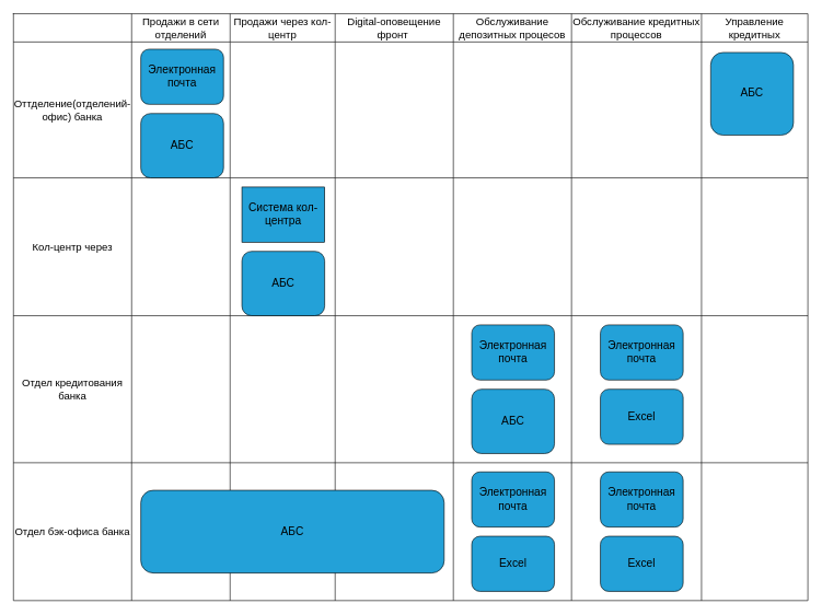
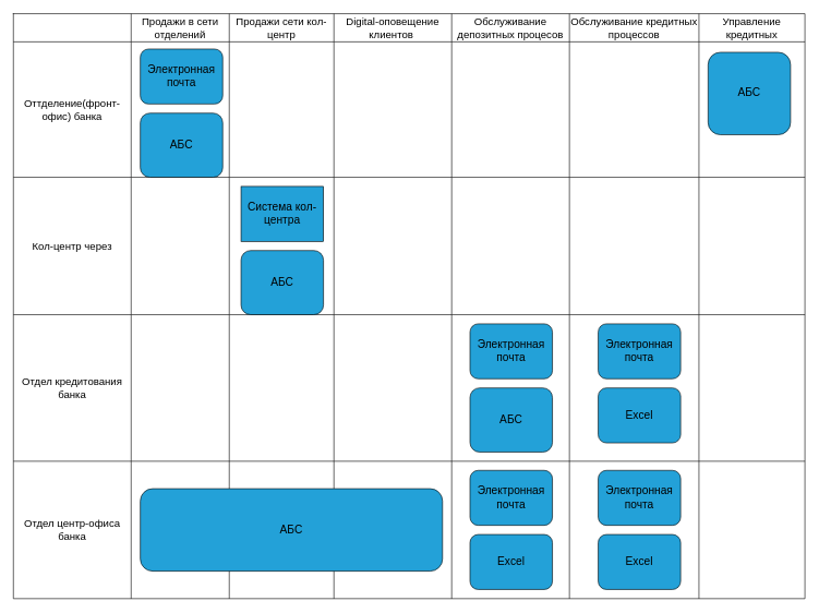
- <mxCell id="6" value="Продажи через кол-центр" style="shape=partialRectangle;html=1;whiteSpace=wrap;connectable=0;strokeColor=inherit;overflow=hidden;fillColor=none;top=0;left=0;bottom=0;right=0;pointerEvents=1;fontSize=16;" parent="3" vertex="1"><mxGeometry x="330" width="160" height="43" as="geometry"><mxRectangle width="160" height="43" as="alternateBounds" /></mxGeometry></mxCell>
+ <mxCell id="6" value="Продажи сети кол-центр" style="shape=partialRectangle;html=1;whiteSpace=wrap;connectable=0;strokeColor=inherit;overflow=hidden;fillColor=none;top=0;left=0;bottom=0;right=0;pointerEvents=1;fontSize=16;" parent="3" vertex="1"><mxGeometry x="330" width="160" height="43" as="geometry"><mxRectangle width="160" height="43" as="alternateBounds" /></mxGeometry></mxCell>
- <mxCell id="7" value="Digital-оповещение фронт&amp;nbsp;" style="shape=partialRectangle;html=1;whiteSpace=wrap;connectable=0;strokeColor=inherit;overflow=hidden;fillColor=none;top=0;left=0;bottom=0;right=0;pointerEvents=1;fontSize=16;" parent="3" vertex="1"><mxGeometry x="490" width="180" height="43" as="geometry"><mxRectangle width="180" height="43" as="alternateBounds" /></mxGeometry></mxCell>
+ <mxCell id="7" value="Digital-оповещение клиентов&amp;nbsp;" style="shape=partialRectangle;html=1;whiteSpace=wrap;connectable=0;strokeColor=inherit;overflow=hidden;fillColor=none;top=0;left=0;bottom=0;right=0;pointerEvents=1;fontSize=16;" parent="3" vertex="1"><mxGeometry x="490" width="180" height="43" as="geometry"><mxRectangle width="180" height="43" as="alternateBounds" /></mxGeometry></mxCell>
- <mxCell id="12" value="Оттделение(отделений-офис) банка" style="shape=partialRectangle;html=1;whiteSpace=wrap;connectable=0;strokeColor=inherit;overflow=hidden;fillColor=none;top=0;left=0;bottom=0;right=0;pointerEvents=1;fontSize=16;" parent="11" vertex="1"><mxGeometry width="180" height="207" as="geometry"><mxRectangle width="180" height="207" as="alternateBounds" /></mxGeometry></mxCell>
+ <mxCell id="12" value="Оттделение(фронт-офис) банка" style="shape=partialRectangle;html=1;whiteSpace=wrap;connectable=0;strokeColor=inherit;overflow=hidden;fillColor=none;top=0;left=0;bottom=0;right=0;pointerEvents=1;fontSize=16;" parent="11" vertex="1"><mxGeometry width="180" height="207" as="geometry"><mxRectangle width="180" height="207" as="alternateBounds" /></mxGeometry></mxCell>
- <mxCell id="36" value="Отдел бэк-офиса банка" style="shape=partialRectangle;html=1;whiteSpace=wrap;connectable=0;strokeColor=inherit;overflow=hidden;fillColor=none;top=0;left=0;bottom=0;right=0;pointerEvents=1;fontSize=16;" parent="35" vertex="1"><mxGeometry width="180" height="210" as="geometry"><mxRectangle width="180" height="210" as="alternateBounds" /></mxGeometry></mxCell>
+ <mxCell id="36" value="Отдел центр-офиса банка" style="shape=partialRectangle;html=1;whiteSpace=wrap;connectable=0;strokeColor=inherit;overflow=hidden;fillColor=none;top=0;left=0;bottom=0;right=0;pointerEvents=1;fontSize=16;" parent="35" vertex="1"><mxGeometry width="180" height="210" as="geometry"><mxRectangle width="180" height="210" as="alternateBounds" /></mxGeometry></mxCell>
